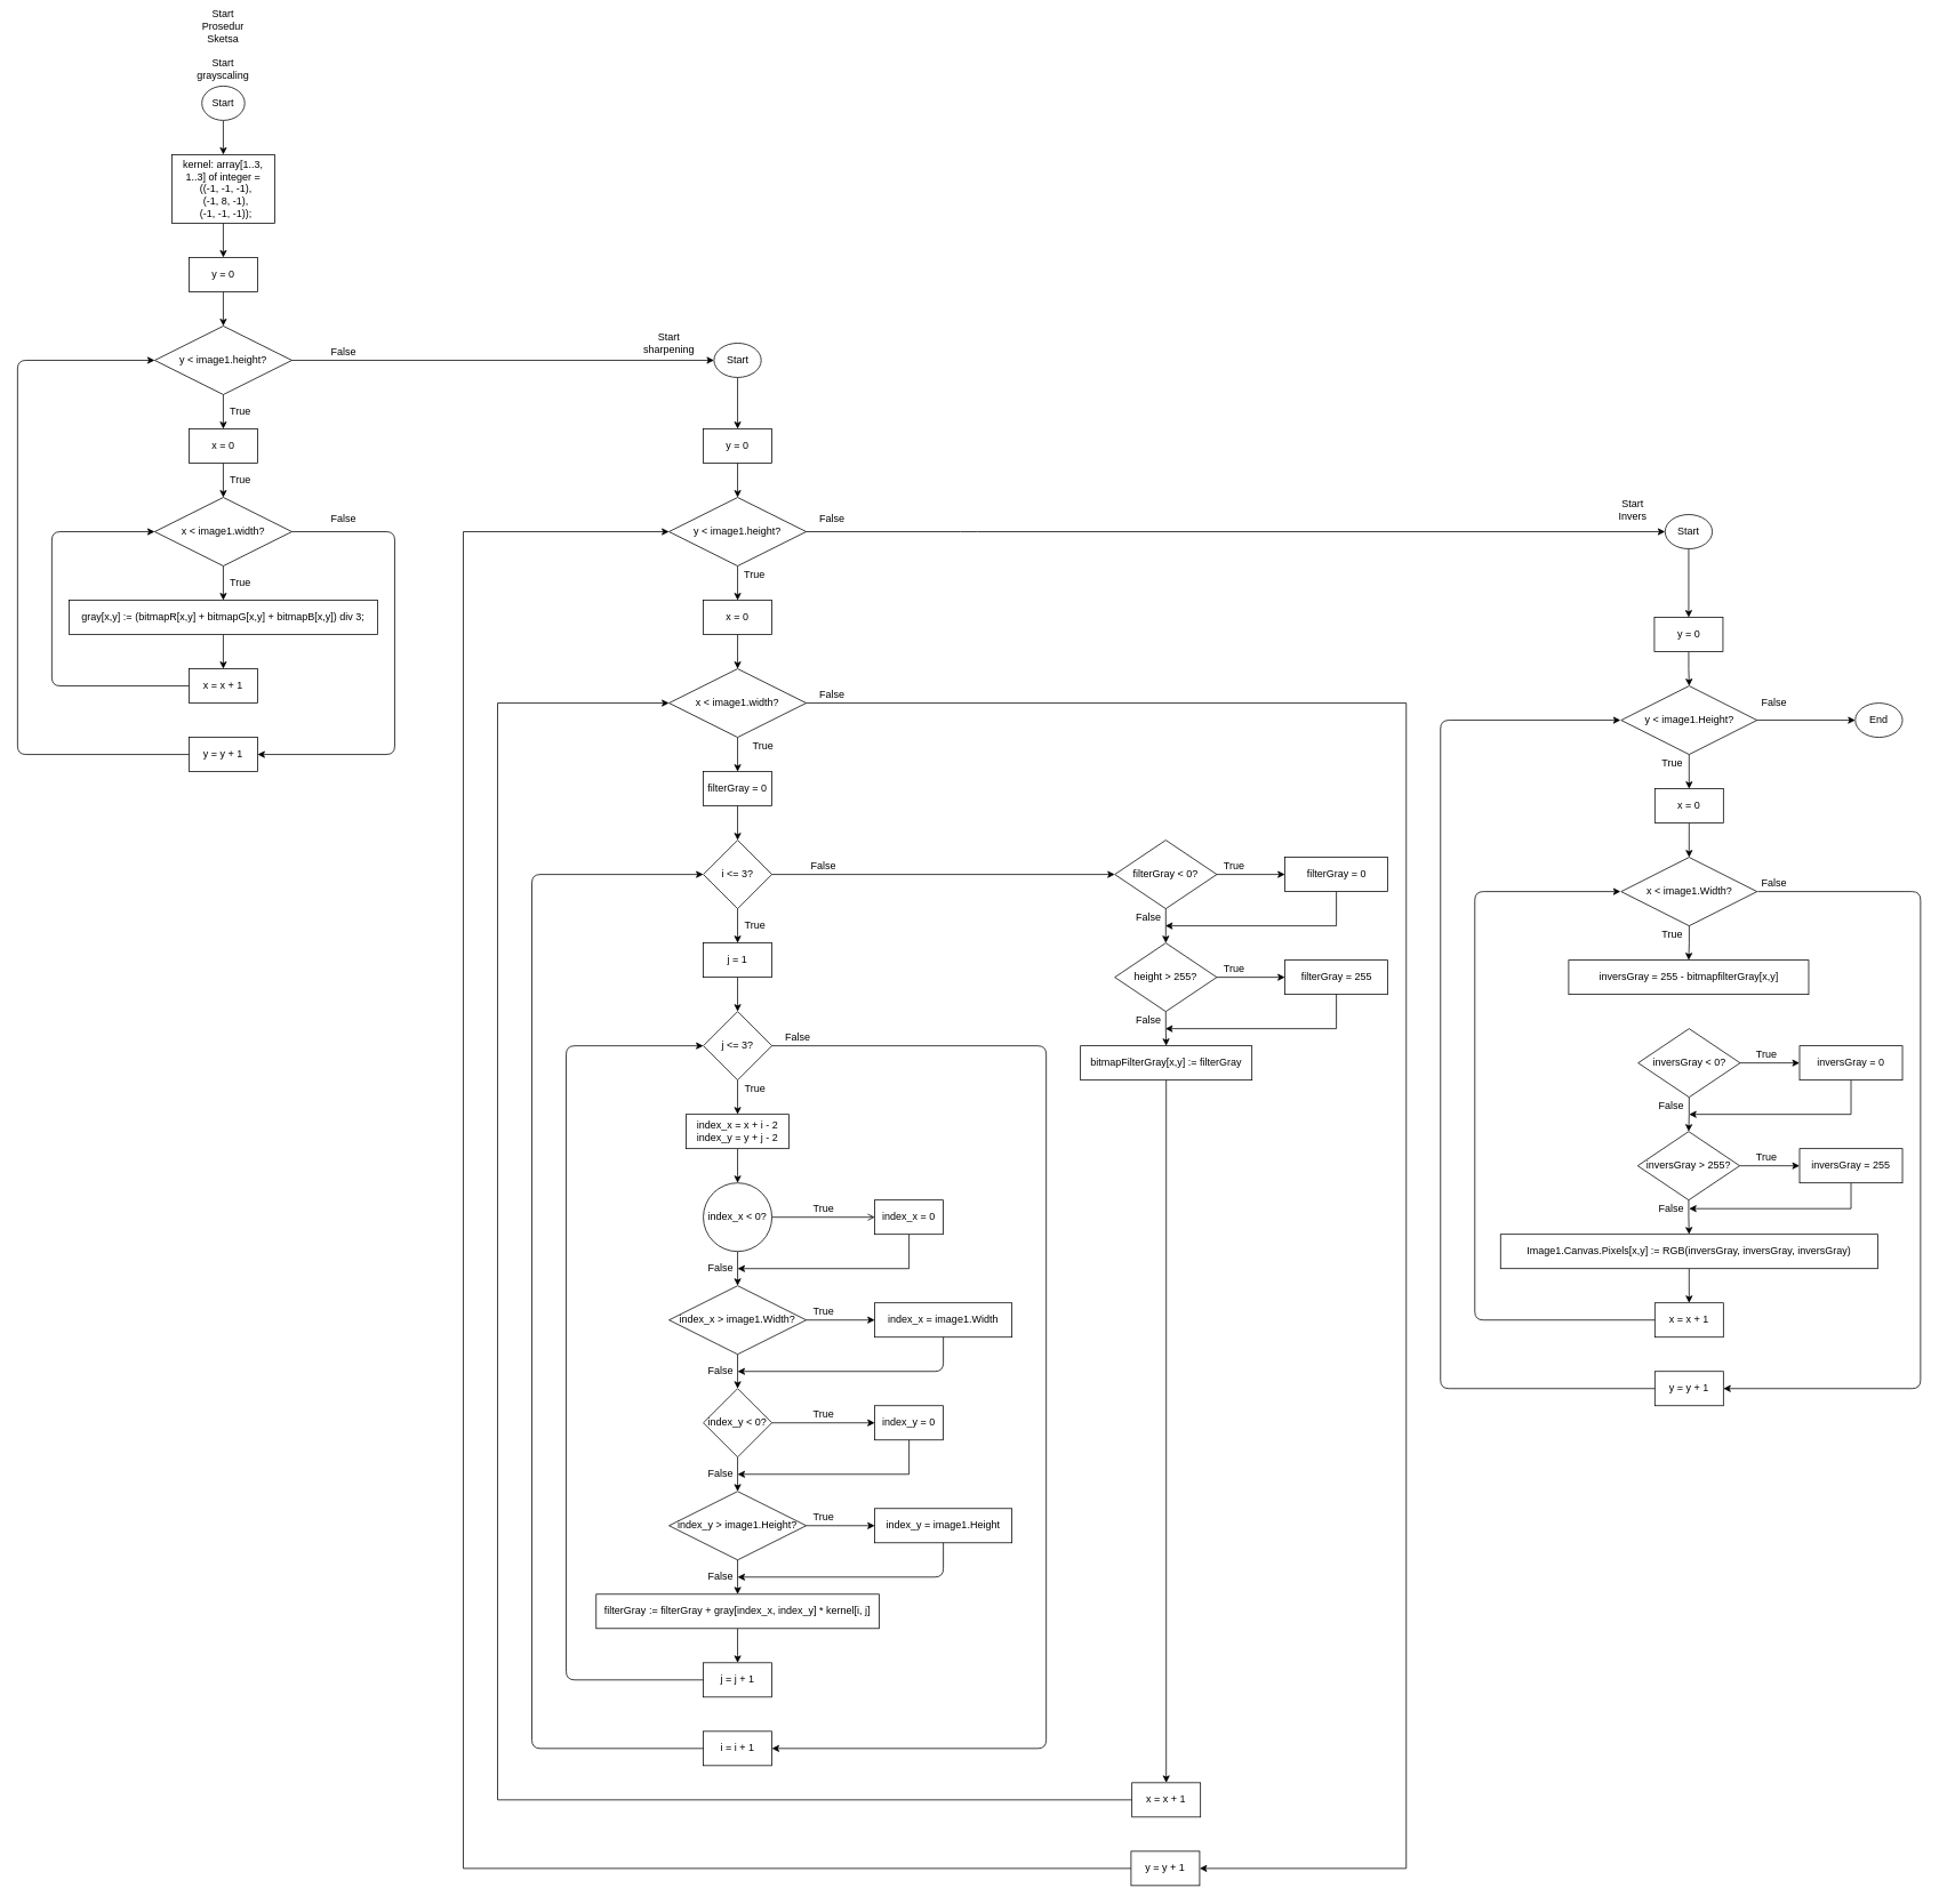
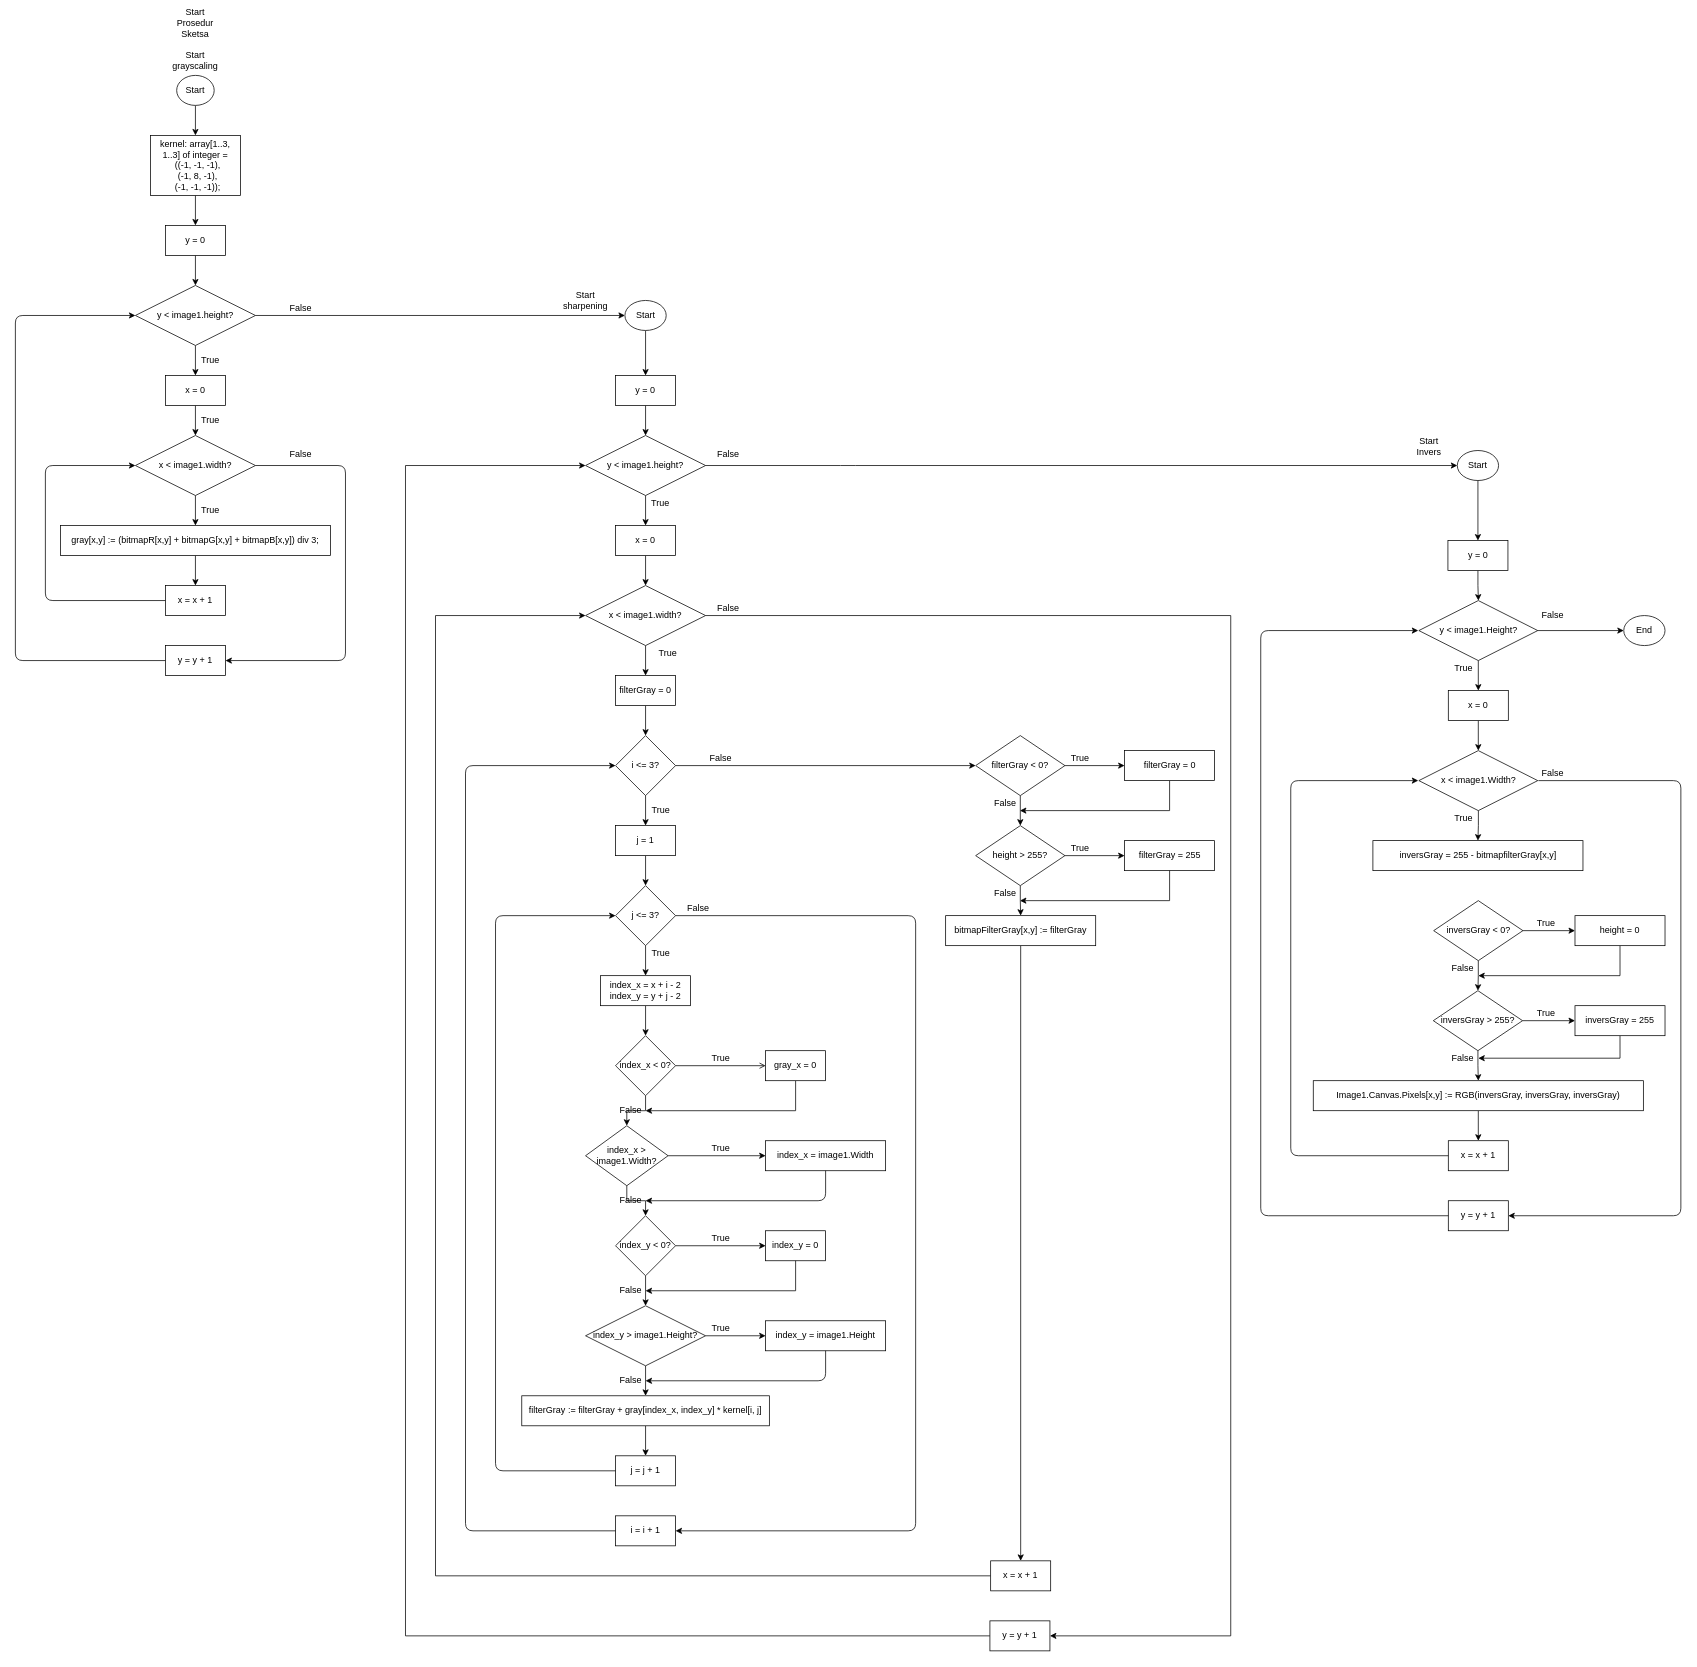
- <mxCell id="135" value="inversGray = 0" style="whiteSpace=wrap;html=1;" vertex="1" parent="1"><mxGeometry x="2098.87" y="1220" width="120" height="40" as="geometry" /></mxCell>
+ <mxCell id="135" value="height = 0" style="whiteSpace=wrap;html=1;" vertex="1" parent="1"><mxGeometry x="2098.87" y="1220" width="120" height="40" as="geometry" /></mxCell>
- <mxCell id="45" value="index_x &amp;lt; 0?" style="ellipse;whiteSpace=wrap;html=1;" vertex="1" parent="1"><mxGeometry x="820" y="1380" width="80" height="80" as="geometry" /></mxCell>
+ <mxCell id="45" value="index_x &amp;lt; 0?" style="rhombus;whiteSpace=wrap;html=1;" vertex="1" parent="1"><mxGeometry x="820" y="1380" width="80" height="80" as="geometry" /></mxCell>
- <mxCell id="47" value="index_x = 0" style="rounded=0;whiteSpace=wrap;html=1;" vertex="1" parent="1"><mxGeometry x="1020" y="1400" width="80" height="40" as="geometry" /></mxCell>
+ <mxCell id="47" value="gray_x = 0" style="rounded=0;whiteSpace=wrap;html=1;" vertex="1" parent="1"><mxGeometry x="1020" y="1400" width="80" height="40" as="geometry" /></mxCell>
- <mxCell id="51" value="index_x &amp;gt; image1.Width?" style="rhombus;whiteSpace=wrap;html=1;" vertex="1" parent="1"><mxGeometry x="780" y="1500" width="160" height="80" as="geometry" /></mxCell>
+ <mxCell id="51" value="index_x &amp;gt; image1.Width?" style="rhombus;whiteSpace=wrap;html=1;" vertex="1" parent="1"><mxGeometry x="780" y="1500" width="110" height="80" as="geometry" /></mxCell>
